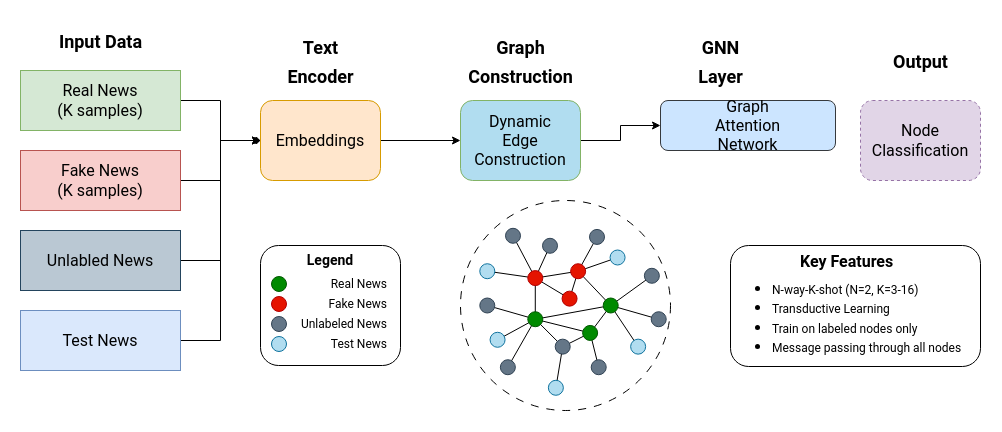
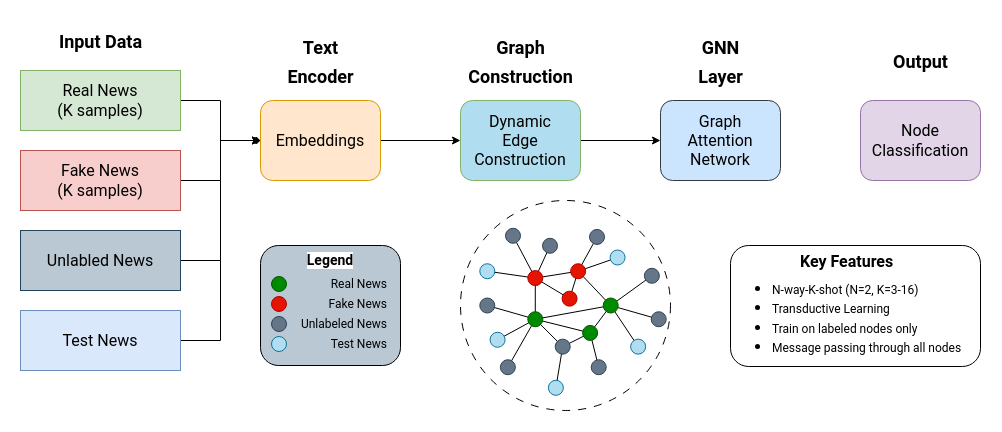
- <mxCell id="17" value="Graph&lt;div&gt;Attention&lt;div&gt;Network&lt;/div&gt;&lt;/div&gt;" style="rounded=1;whiteSpace=wrap;html=1;fontFamily=Roboto;labelBackgroundColor=none;fillColor=#cce5ff;strokeColor=#36393d;fontSize=16;" parent="12" vertex="1"><mxGeometry x="400" y="70" width="175" height="50" as="geometry" /></mxCell>
+ <mxCell id="17" value="Graph&lt;div&gt;Attention&lt;div&gt;Network&lt;/div&gt;&lt;/div&gt;" style="rounded=1;whiteSpace=wrap;html=1;fontFamily=Roboto;labelBackgroundColor=none;fillColor=#cce5ff;strokeColor=#36393d;fontSize=16;" parent="12" vertex="1"><mxGeometry x="400" y="70" width="120" height="80" as="geometry" /></mxCell>
- <mxCell id="18" value="Node&lt;div&gt;Classification&lt;/div&gt;" style="rounded=1;whiteSpace=wrap;html=1;fontFamily=Roboto;labelBackgroundColor=none;fillColor=#e1d5e7;strokeColor=#9673a6;fontSize=16;dashed=1;" parent="12" vertex="1"><mxGeometry x="600" y="70" width="120" height="80" as="geometry" /></mxCell>
+ <mxCell id="18" value="Node&lt;div&gt;Classification&lt;/div&gt;" style="rounded=1;whiteSpace=wrap;html=1;fontFamily=Roboto;labelBackgroundColor=none;fillColor=#e1d5e7;strokeColor=#9673a6;fontSize=16;" parent="12" vertex="1"><mxGeometry x="600" y="70" width="120" height="80" as="geometry" /></mxCell>
- <mxCell id="71" value="&lt;font style=&quot;font-size: 14px;&quot;&gt;&lt;b style=&quot;&quot;&gt;Legend&lt;/b&gt;&lt;/font&gt;" style="rounded=1;whiteSpace=wrap;html=1;fontFamily=Roboto;fontSize=11;fontColor=default;labelBackgroundColor=default;verticalAlign=top;" parent="70" vertex="1"><mxGeometry width="140" height="120" as="geometry" /></mxCell>
+ <mxCell id="71" value="&lt;font style=&quot;font-size: 14px;&quot;&gt;&lt;b style=&quot;&quot;&gt;Legend&lt;/b&gt;&lt;/font&gt;" style="rounded=1;whiteSpace=wrap;html=1;fontFamily=Roboto;fontSize=11;fontColor=default;labelBackgroundColor=default;verticalAlign=top;fillColor=#bac8d3;" parent="70" vertex="1"><mxGeometry width="140" height="120" as="geometry" /></mxCell>
